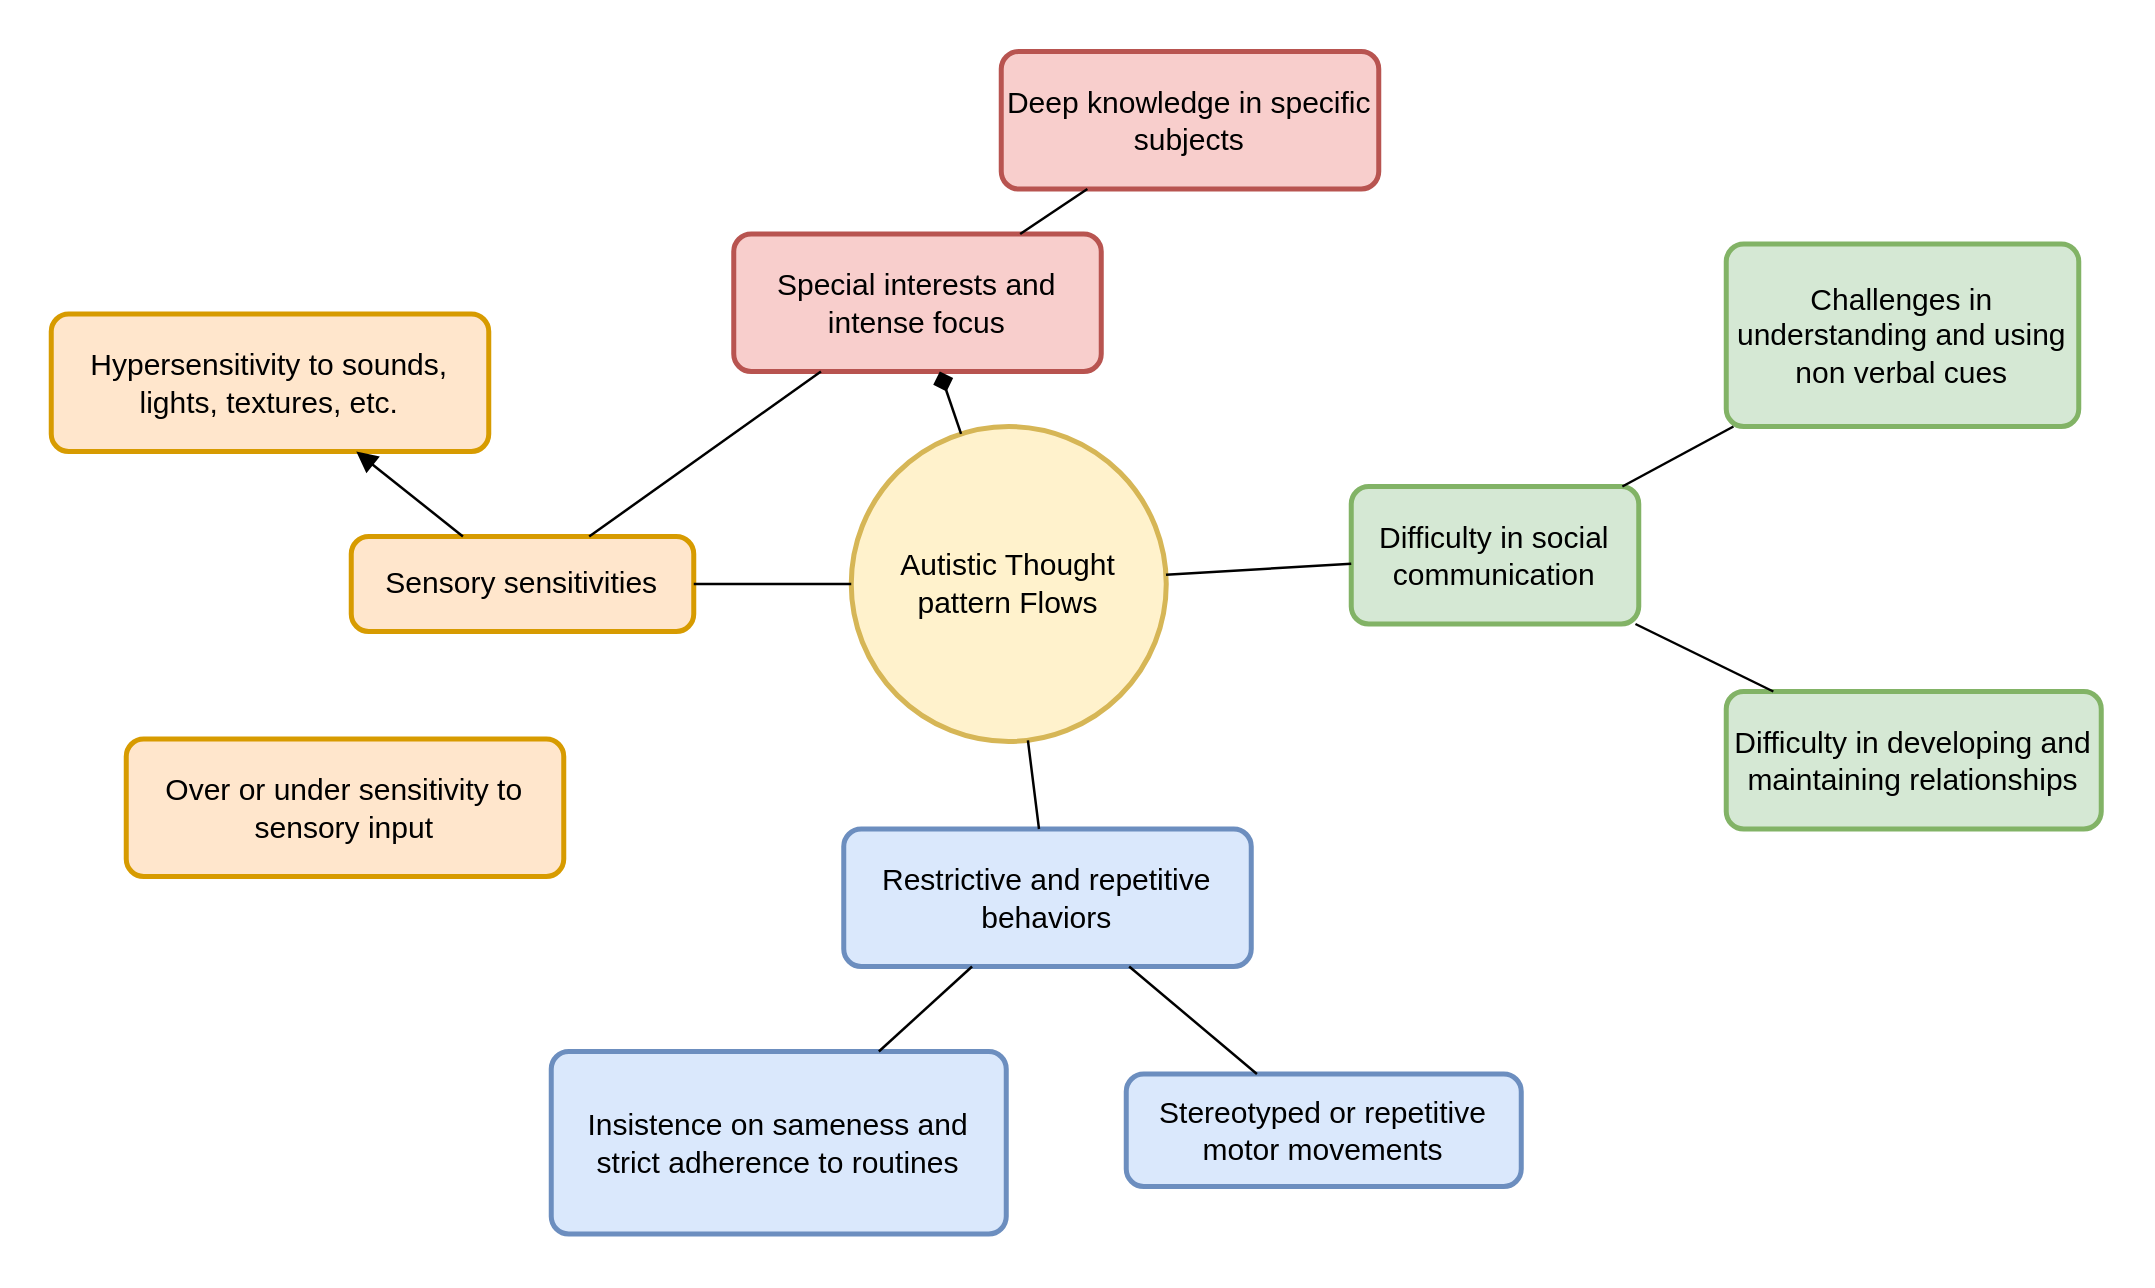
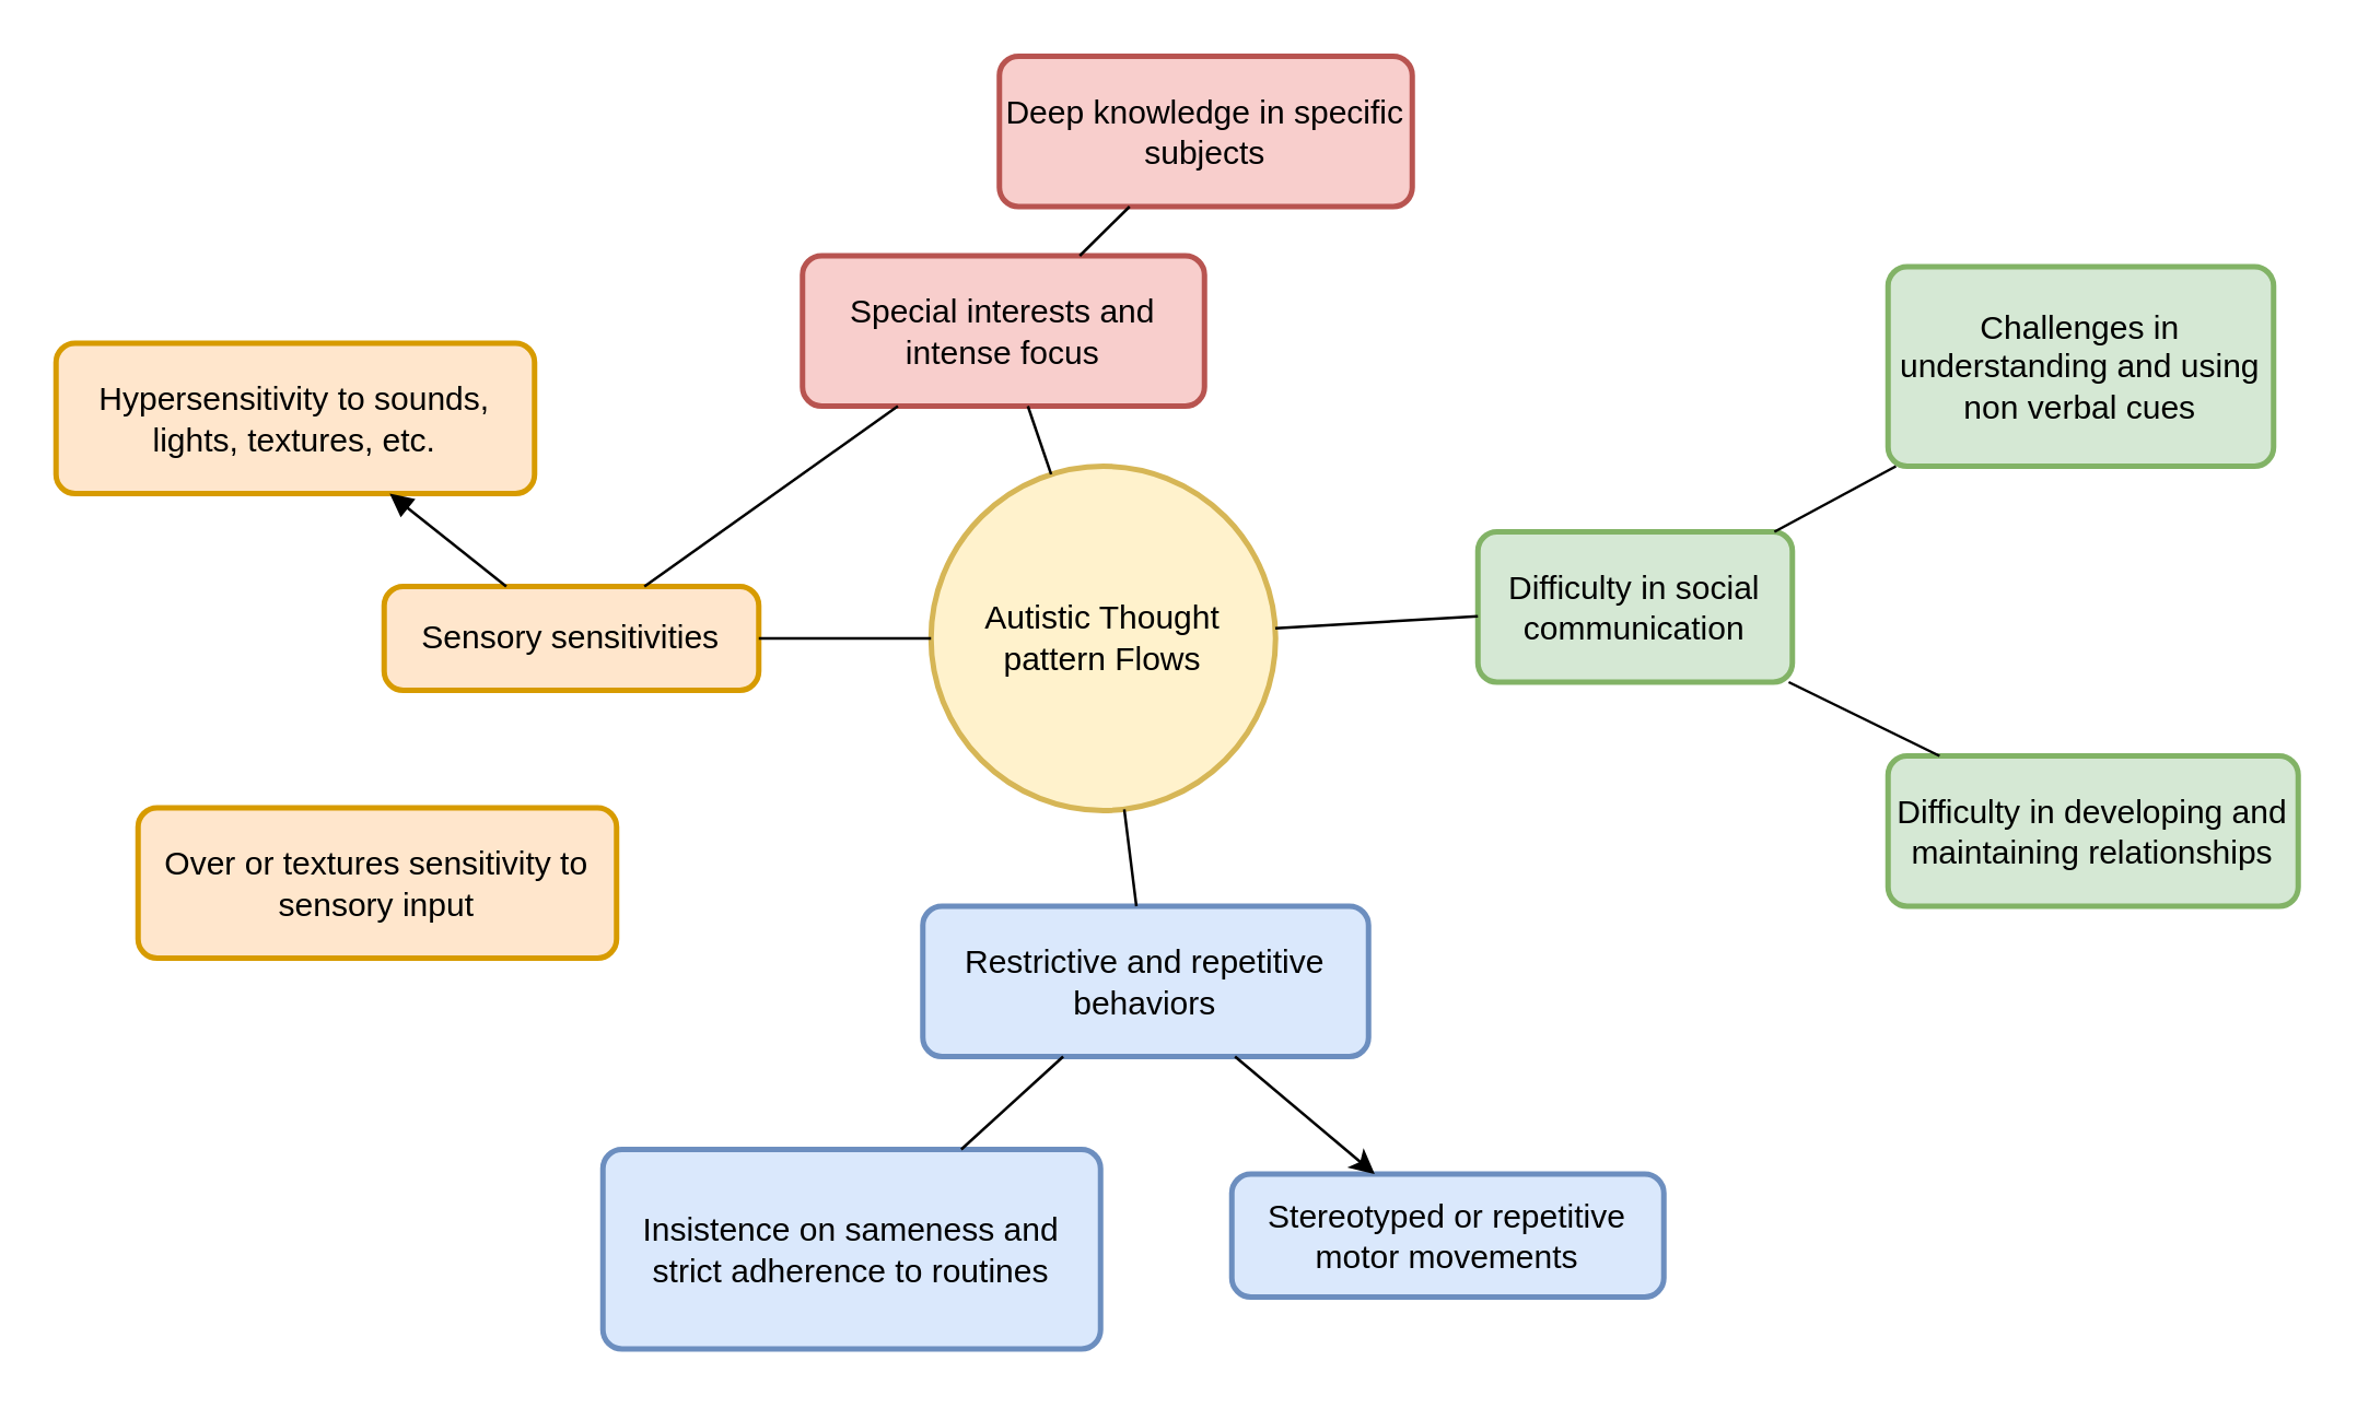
- <mxCell id="13" value="Deep knowledge in specific subjects" style="rounded=1;absoluteArcSize=1;arcSize=14;whiteSpace=wrap;strokeWidth=2;fillColor=#f8cecc;strokeColor=#b85450;" parent="1" vertex="1"><mxGeometry x="400" y="20" width="151" height="55" as="geometry" /></mxCell>
+ <mxCell id="13" value="Deep knowledge in specific subjects" style="rounded=1;absoluteArcSize=1;arcSize=14;whiteSpace=wrap;strokeWidth=2;fillColor=#f8cecc;strokeColor=#b85450;" parent="1" vertex="1"><mxGeometry x="365" y="20" width="151" height="55" as="geometry" /></mxCell>
- <mxCell id="17" style="endArrow=diamond;" parent="1" source="2" target="12" edge="1"><mxGeometry relative="1" as="geometry" /></mxCell>
+ <mxCell id="17" style="endArrow=none" parent="1" source="2" target="12" edge="1"><mxGeometry relative="1" as="geometry" /></mxCell>
- <mxCell id="10" value="Over or under sensitivity to sensory input" style="rounded=1;absoluteArcSize=1;arcSize=14;whiteSpace=wrap;strokeWidth=2;fillColor=#ffe6cc;strokeColor=#d79b00;" parent="1" vertex="1"><mxGeometry x="50" y="295" width="175" height="55" as="geometry" /></mxCell>
+ <mxCell id="10" value="Over or textures sensitivity to sensory input" style="rounded=1;absoluteArcSize=1;arcSize=14;whiteSpace=wrap;strokeWidth=2;fillColor=#ffe6cc;strokeColor=#d79b00;" parent="1" vertex="1"><mxGeometry x="50" y="295" width="175" height="55" as="geometry" /></mxCell>
- <mxCell id="20" style="endArrow=none" parent="1" source="6" target="7" edge="1"><mxGeometry relative="1" as="geometry" /></mxCell>
+ <mxCell id="20" style="endArrow=classic;" parent="1" source="6" target="7" edge="1"><mxGeometry relative="1" as="geometry" /></mxCell>
